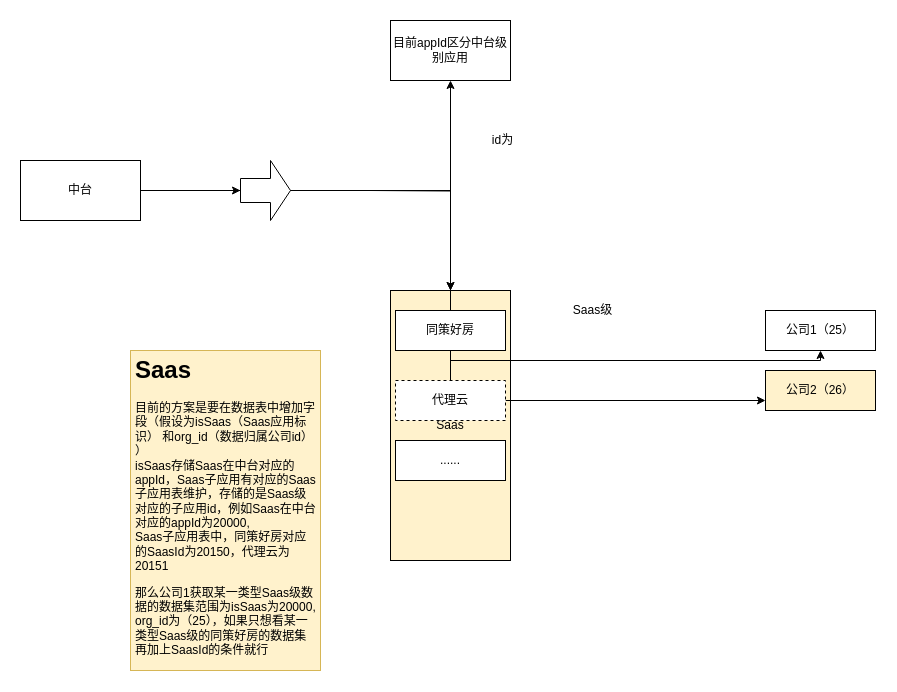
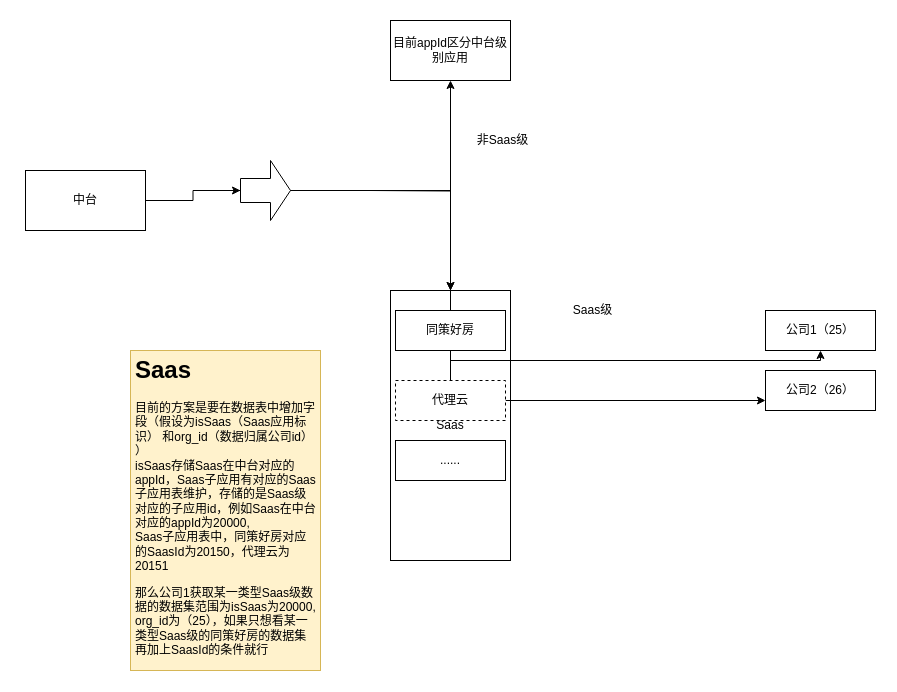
- <mxCell id="16" value="id为" style="text;html=1;strokeColor=none;fillColor=none;align=center;verticalAlign=middle;whiteSpace=wrap;rounded=0;" vertex="1" parent="1"><mxGeometry x="465" y="130" width="75" height="20" as="geometry" /></mxCell>
+ <mxCell id="16" value="非Saas级" style="text;html=1;strokeColor=none;fillColor=none;align=center;verticalAlign=middle;whiteSpace=wrap;rounded=0;" vertex="1" parent="1"><mxGeometry x="465" y="130" width="75" height="20" as="geometry" /></mxCell>
- <mxCell id="3" value="中台" style="rounded=0;whiteSpace=wrap;html=1;" vertex="1" parent="1"><mxGeometry x="20" y="160" width="120" height="60" as="geometry" /></mxCell>
+ <mxCell id="3" value="中台" style="rounded=0;whiteSpace=wrap;html=1;" vertex="1" parent="1"><mxGeometry x="25" y="170" width="120" height="60" as="geometry" /></mxCell>
- <mxCell id="19" value="公司2（26）" style="rounded=0;whiteSpace=wrap;html=1;fillColor=#fff2cc;" vertex="1" parent="1"><mxGeometry x="765" y="370" width="110" height="40" as="geometry" /></mxCell>
+ <mxCell id="19" value="公司2（26）" style="rounded=0;whiteSpace=wrap;html=1;" vertex="1" parent="1"><mxGeometry x="765" y="370" width="110" height="40" as="geometry" /></mxCell>
- <mxCell id="7" value="Saas" style="rounded=0;whiteSpace=wrap;html=1;fillColor=#fff2cc;" vertex="1" parent="1"><mxGeometry x="390" y="290" width="120" height="270" as="geometry" /></mxCell>
+ <mxCell id="7" value="Saas" style="rounded=0;whiteSpace=wrap;html=1;" vertex="1" parent="1"><mxGeometry x="390" y="290" width="120" height="270" as="geometry" /></mxCell>
